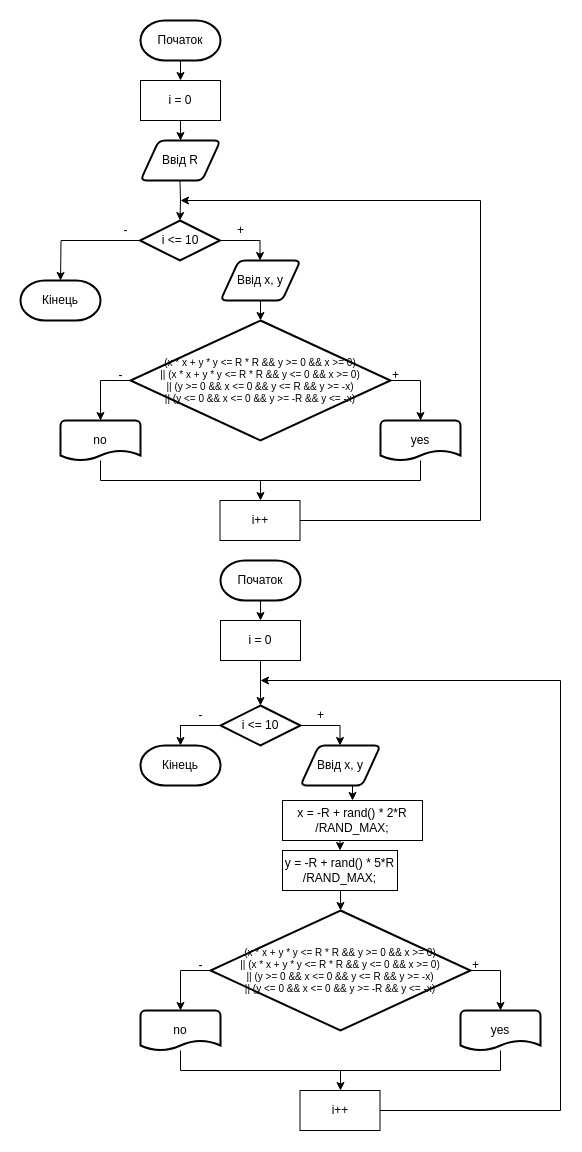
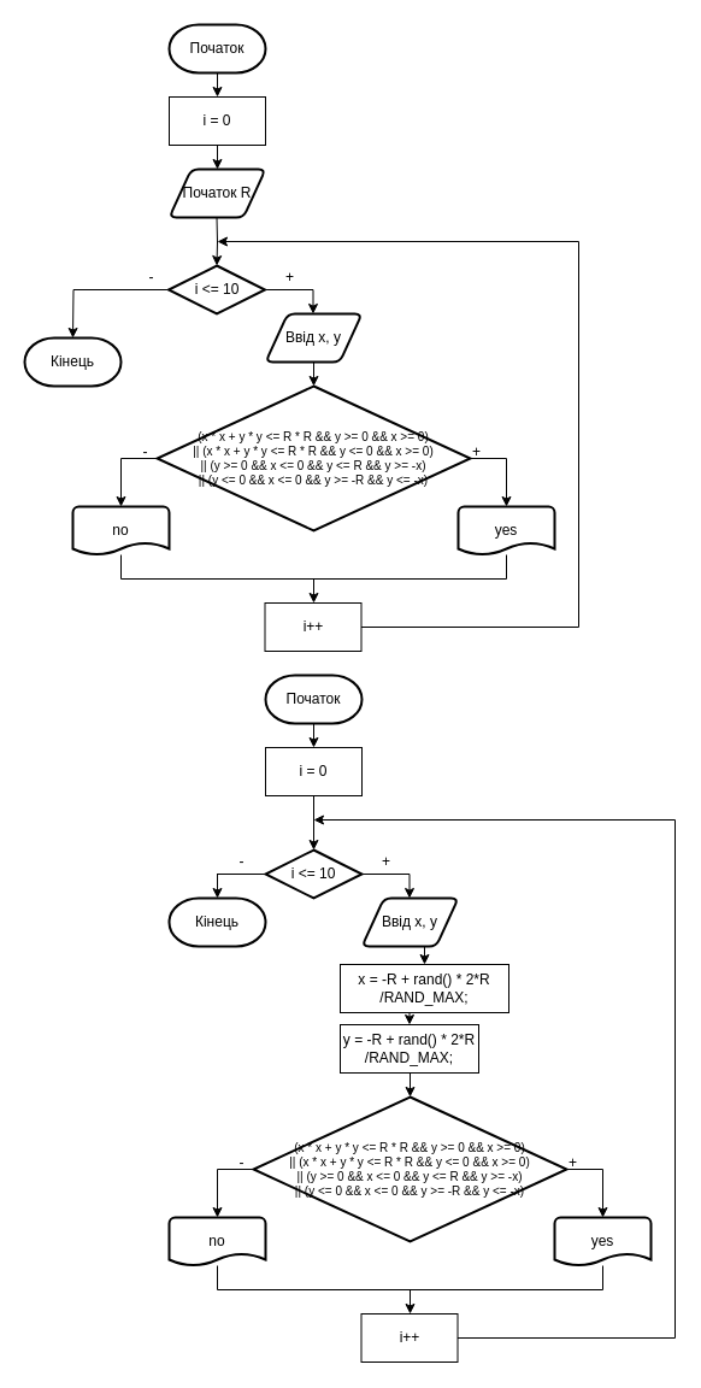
- <mxCell id="14" value="&lt;font style=&quot;font-size: 12px;&quot;&gt;Ввід R&lt;/font&gt;" style="shape=parallelogram;html=1;strokeWidth=2;perimeter=parallelogramPerimeter;whiteSpace=wrap;rounded=1;arcSize=12;size=0.23;fontSize=10;" parent="1" vertex="1"><mxGeometry x="140" y="140" width="80" height="40" as="geometry" /></mxCell>
+ <mxCell id="14" value="&lt;font style=&quot;font-size: 12px;&quot;&gt;Початок R&lt;/font&gt;" style="shape=parallelogram;html=1;strokeWidth=2;perimeter=parallelogramPerimeter;whiteSpace=wrap;rounded=1;arcSize=12;size=0.23;fontSize=10;" parent="1" vertex="1"><mxGeometry x="140" y="140" width="80" height="40" as="geometry" /></mxCell>
- <mxCell id="58" value="y = -R + rand() * 5*R /RAND_MAX;" style="rounded=0;whiteSpace=wrap;html=1;fontSize=12;" parent="1" vertex="1"><mxGeometry x="282" y="850" width="115" height="40" as="geometry" /></mxCell>
+ <mxCell id="58" value="y = -R + rand() * 2*R /RAND_MAX;" style="rounded=0;whiteSpace=wrap;html=1;fontSize=12;" parent="1" vertex="1"><mxGeometry x="282" y="850" width="115" height="40" as="geometry" /></mxCell>
